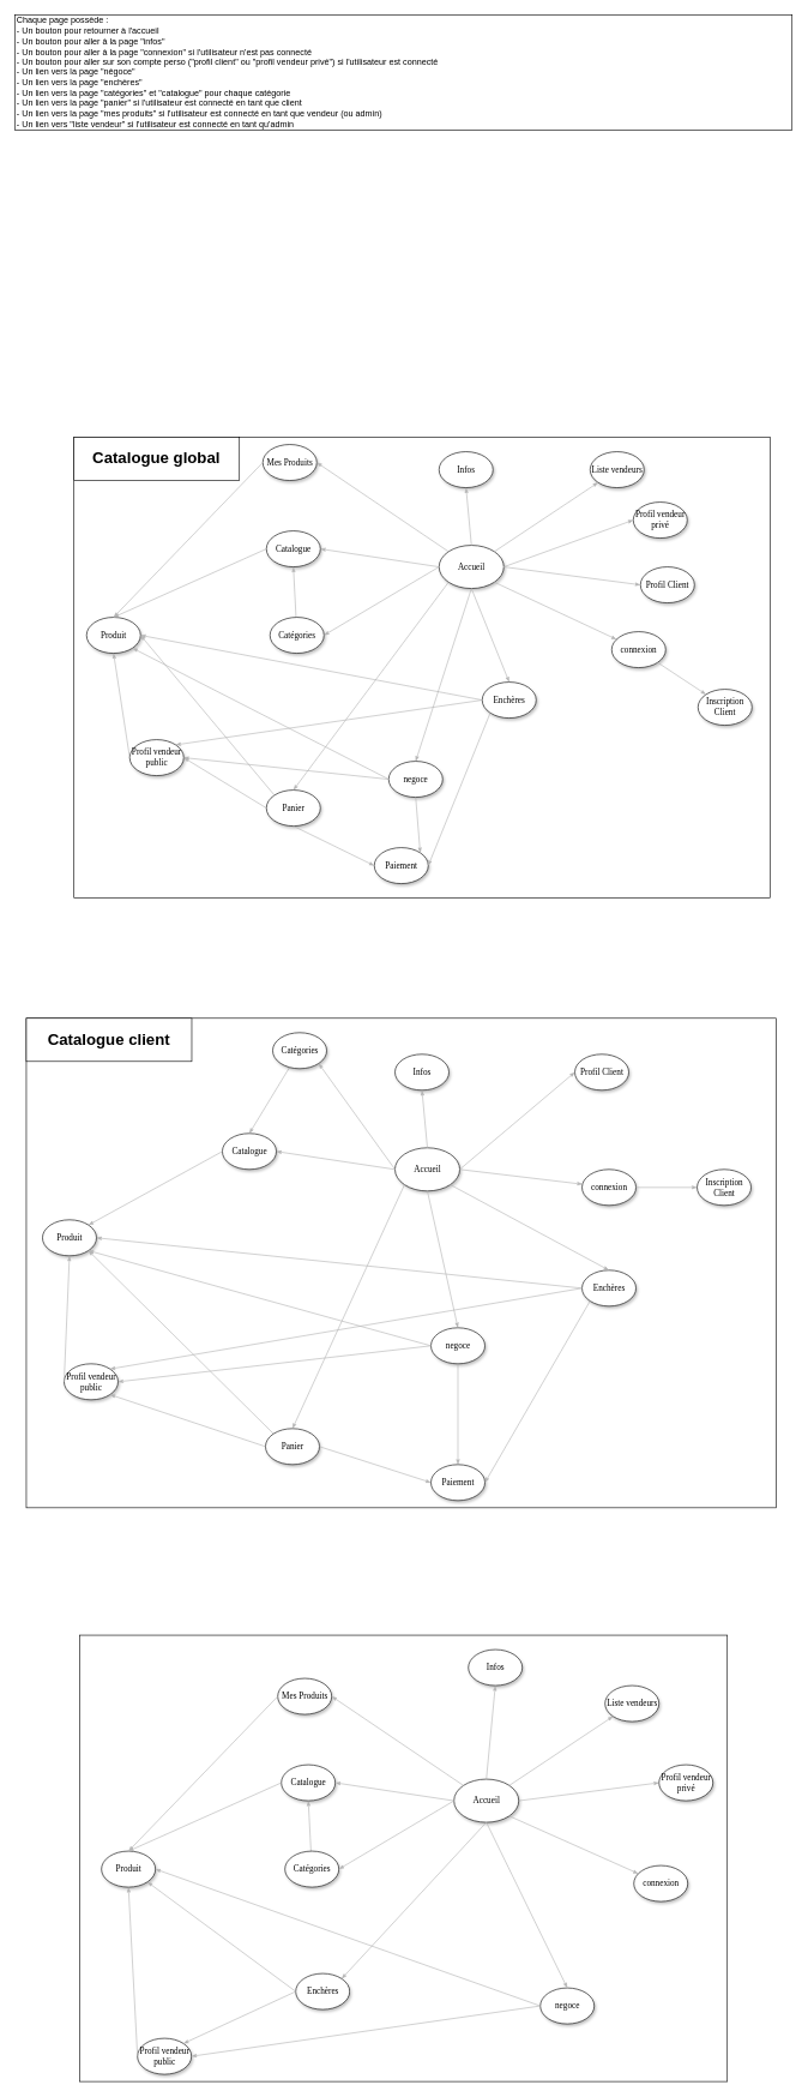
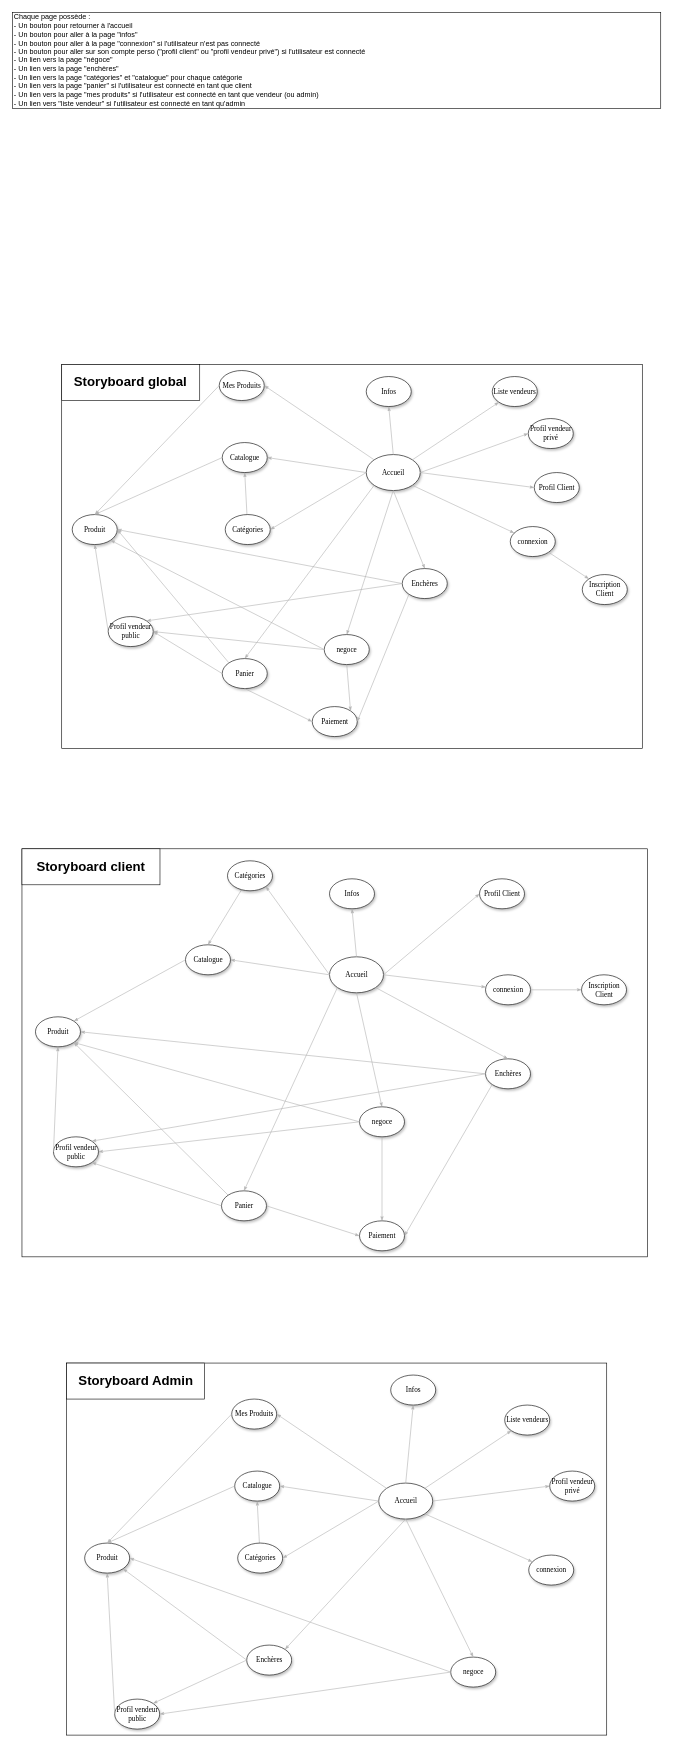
- <mxCell id="45" value="&lt;font style=&quot;font-size: 22px&quot;&gt;&lt;b&gt;Catalogue global&lt;/b&gt;&lt;/font&gt;" style="rounded=0;whiteSpace=wrap;html=1;" vertex="1" parent="1"><mxGeometry x="102.25" y="607" width="230" height="60" as="geometry" /></mxCell>
+ <mxCell id="45" value="&lt;font style=&quot;font-size: 22px&quot;&gt;&lt;b&gt;Storyboard global&lt;/b&gt;&lt;/font&gt;" style="rounded=0;whiteSpace=wrap;html=1;" vertex="1" parent="1"><mxGeometry x="102.25" y="607" width="230" height="60" as="geometry" /></mxCell>
- <mxCell id="81" value="&lt;font style=&quot;font-size: 22px&quot;&gt;&lt;b&gt;Catalogue client&lt;/b&gt;&lt;/font&gt;" style="rounded=0;whiteSpace=wrap;html=1;" vertex="1" parent="1"><mxGeometry x="36" y="1414" width="230" height="60" as="geometry" /></mxCell>
+ <mxCell id="81" value="&lt;font style=&quot;font-size: 22px&quot;&gt;&lt;b&gt;Storyboard client&lt;/b&gt;&lt;/font&gt;" style="rounded=0;whiteSpace=wrap;html=1;" vertex="1" parent="1"><mxGeometry x="36" y="1414" width="230" height="60" as="geometry" /></mxCell>
+ <mxCell id="112" value="&lt;font style=&quot;font-size: 22px&quot;&gt;&lt;b&gt;Storyboard Admin&lt;/b&gt;&lt;/font&gt;" style="rounded=0;whiteSpace=wrap;html=1;" vertex="1" parent="1"><mxGeometry x="110.5" y="2271" width="230" height="60" as="geometry" /></mxCell>
